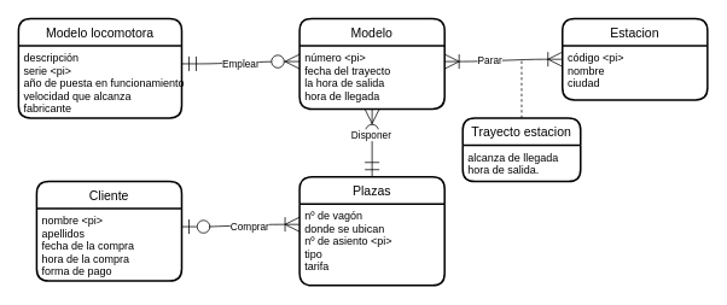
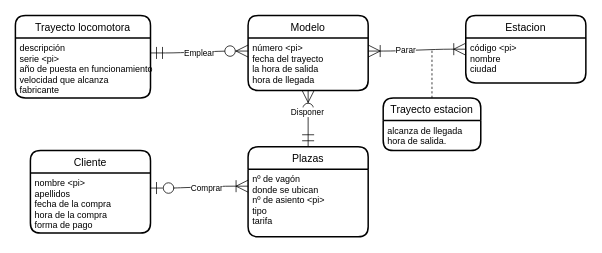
- <mxCell id="10" value="Modelo locomotora" style="swimlane;childLayout=stackLayout;horizontal=1;startSize=30;horizontalStack=0;rounded=1;fontSize=14;fontStyle=0;strokeWidth=2;resizeParent=0;resizeLast=1;shadow=0;dashed=0;align=center;hachureGap=4;pointerEvents=0;" vertex="1" parent="1"><mxGeometry x="20" y="20" width="180" height="110" as="geometry" /></mxCell>
+ <mxCell id="10" value="Trayecto locomotora" style="swimlane;childLayout=stackLayout;horizontal=1;startSize=30;horizontalStack=0;rounded=1;fontSize=14;fontStyle=0;strokeWidth=2;resizeParent=0;resizeLast=1;shadow=0;dashed=0;align=center;hachureGap=4;pointerEvents=0;" vertex="1" parent="1"><mxGeometry x="20" y="20" width="180" height="110" as="geometry" /></mxCell>
